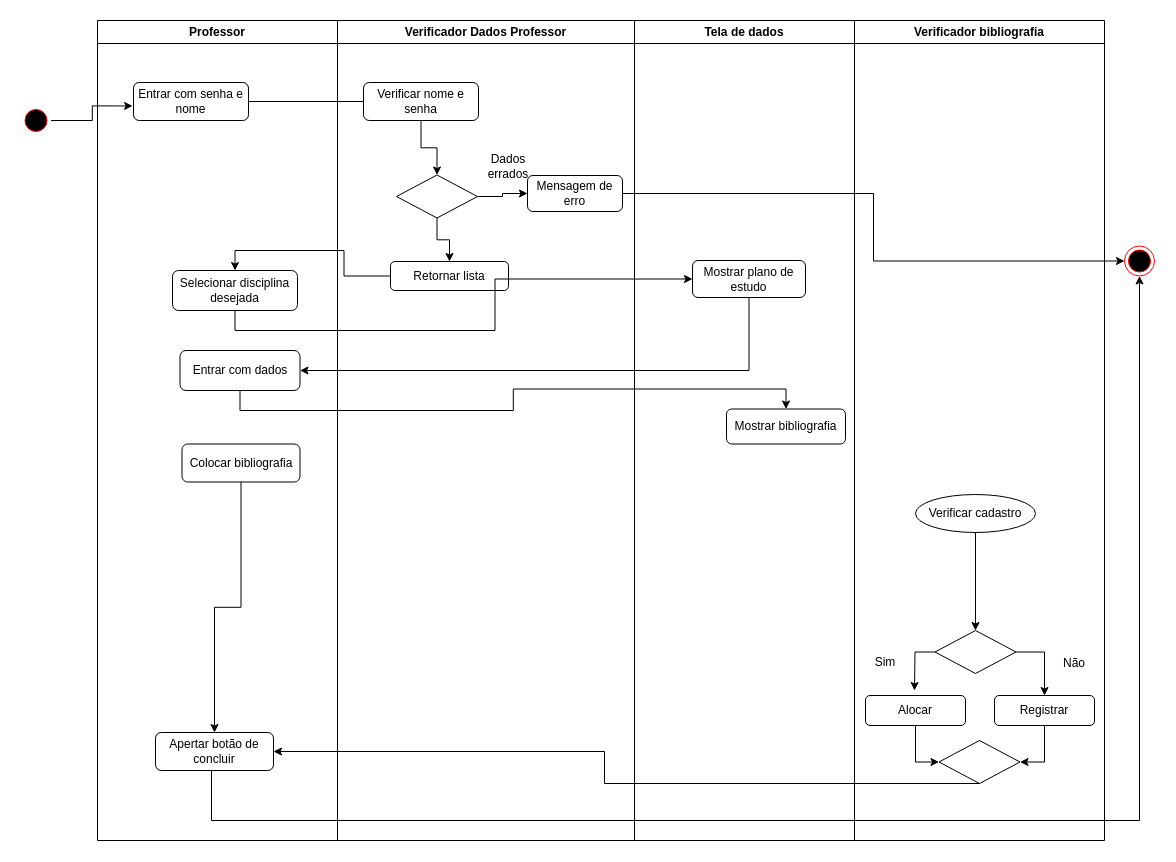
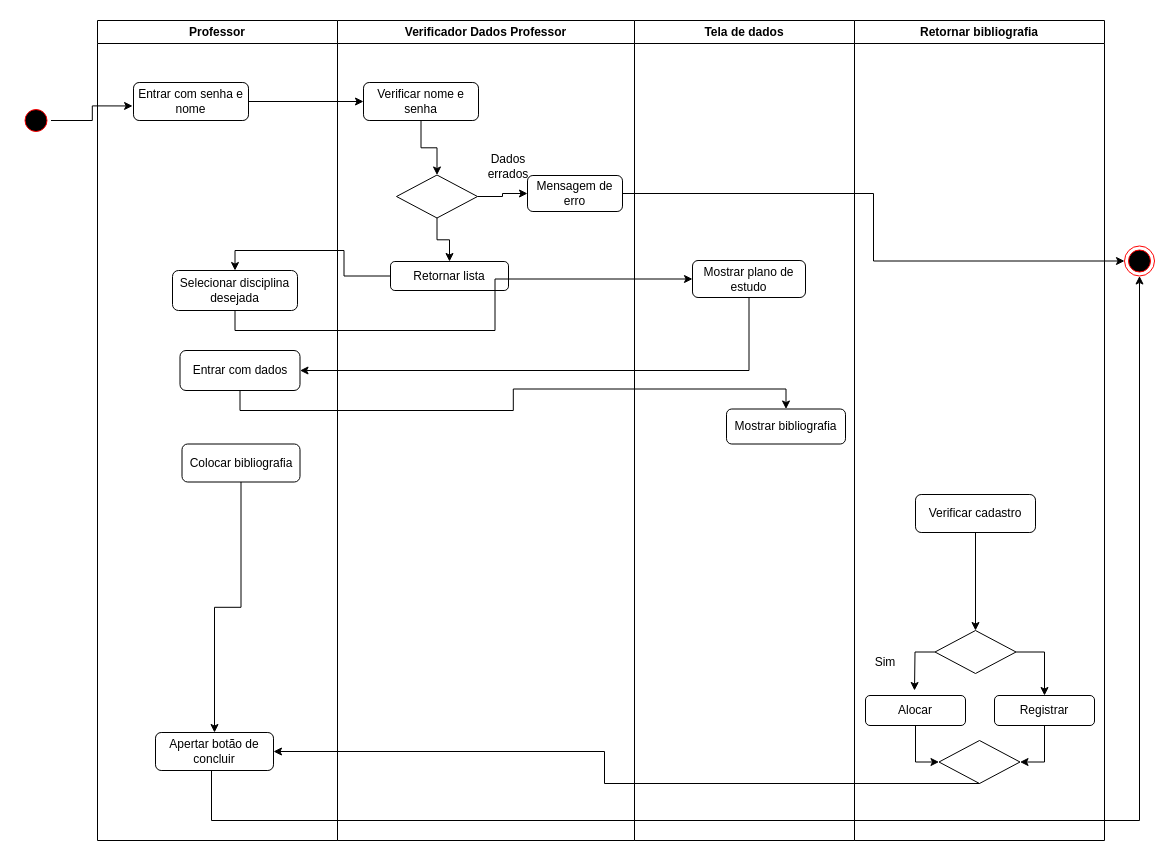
- <mxCell id="27" value="Verificador bibliografia" style="swimlane;whiteSpace=wrap" vertex="1" parent="1"><mxGeometry x="854" width="250" height="820" as="geometry" y="20" /></mxCell>
+ <mxCell id="27" value="Retornar bibliografia" style="swimlane;whiteSpace=wrap" vertex="1" parent="1"><mxGeometry x="854" width="250" height="820" as="geometry" y="20" /></mxCell>
- <mxCell id="17" style="edgeStyle=orthogonalEdgeStyle;rounded=0;orthogonalLoop=1;jettySize=auto;html=1;exitX=1;exitY=0.5;exitDx=0;exitDy=0;entryX=0;entryY=0.5;entryDx=0;entryDy=0;endArrow=none;" edge="1" parent="2" source="12" target="7"><mxGeometry relative="1" as="geometry"><mxPoint x="-6.5" y="165" as="targetPoint" /></mxGeometry></mxCell>
+ <mxCell id="17" style="edgeStyle=orthogonalEdgeStyle;rounded=0;orthogonalLoop=1;jettySize=auto;html=1;exitX=1;exitY=0.5;exitDx=0;exitDy=0;entryX=0;entryY=0.5;entryDx=0;entryDy=0;" edge="1" parent="2" source="12" target="7"><mxGeometry relative="1" as="geometry"><mxPoint x="-6.5" y="165" as="targetPoint" /></mxGeometry></mxCell>
- <mxCell id="28" value="Verificar cadastro" style="ellipse;whiteSpace=wrap;html=1;" vertex="1" parent="27"><mxGeometry x="61" y="474" width="120" height="38" as="geometry" /></mxCell>
+ <mxCell id="28" value="Verificar cadastro" style="rounded=1;whiteSpace=wrap;html=1;" vertex="1" parent="27"><mxGeometry x="61" y="474" width="120" height="38" as="geometry" /></mxCell>
- <mxCell id="37" value="Não" style="text;html=1;strokeColor=none;fillColor=none;align=center;verticalAlign=middle;whiteSpace=wrap;rounded=0;" vertex="1" parent="27"><mxGeometry x="200" y="633" width="40" height="20" as="geometry" /></mxCell>
